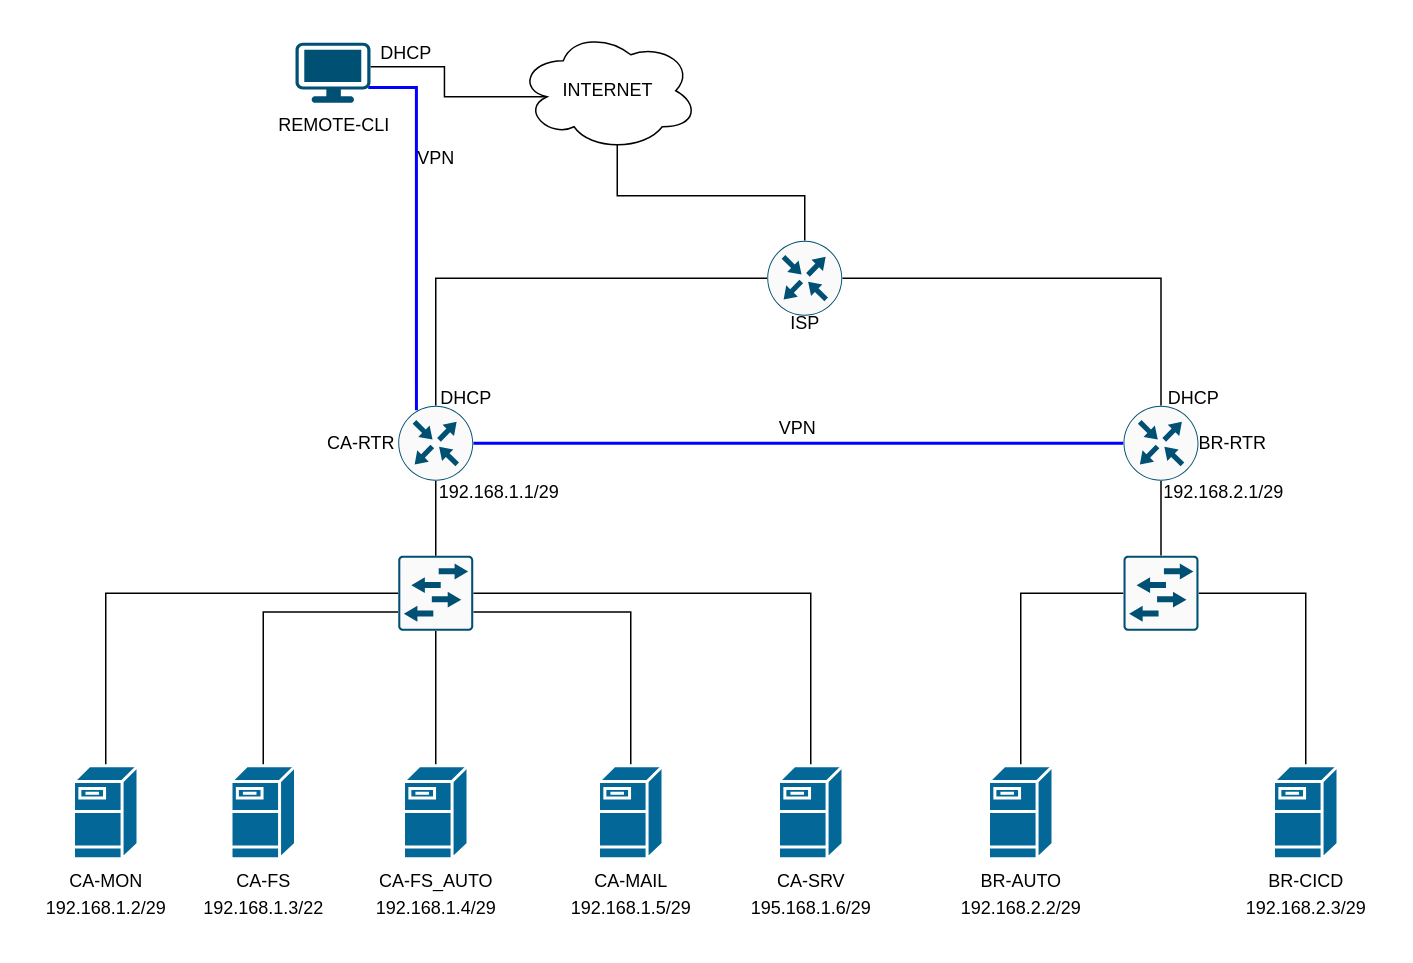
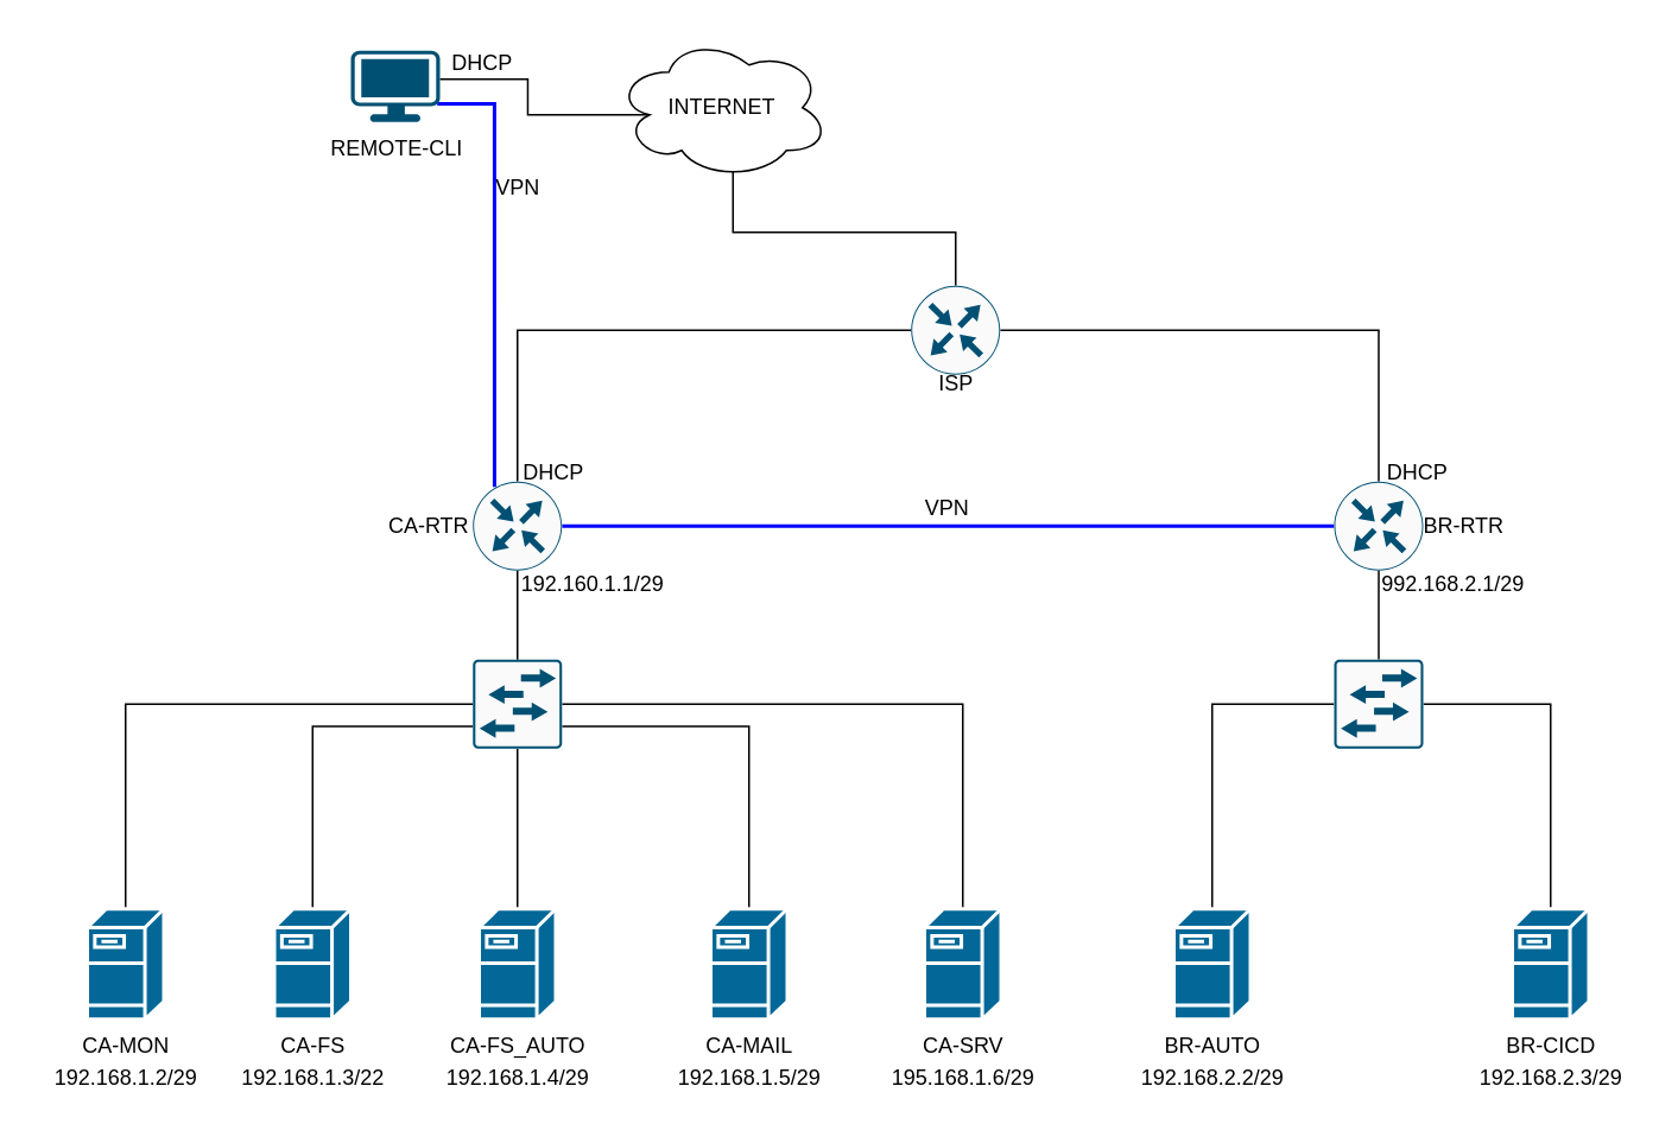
- <mxCell id="42" value="192.168.1.1/29" style="text;html=1;resizable=0;autosize=1;align=center;verticalAlign=middle;points=[];fillColor=none;strokeColor=none;rounded=0;" vertex="1" parent="1"><mxGeometry x="282" y="313" width="100" height="30" as="geometry" /></mxCell>
+ <mxCell id="42" value="192.160.1.1/29" style="text;html=1;resizable=0;autosize=1;align=center;verticalAlign=middle;points=[];fillColor=none;strokeColor=none;rounded=0;" vertex="1" parent="1"><mxGeometry x="282" y="313" width="100" height="30" as="geometry" /></mxCell>
- <mxCell id="54" value="192.168.2.1/29" style="text;html=1;resizable=0;autosize=1;align=center;verticalAlign=middle;points=[];fillColor=none;strokeColor=none;rounded=0;" vertex="1" parent="1"><mxGeometry x="765" y="313" width="100" height="30" as="geometry" /></mxCell>
+ <mxCell id="54" value="992.168.2.1/29" style="text;html=1;resizable=0;autosize=1;align=center;verticalAlign=middle;points=[];fillColor=none;strokeColor=none;rounded=0;" vertex="1" parent="1"><mxGeometry x="765" y="313" width="100" height="30" as="geometry" /></mxCell>
